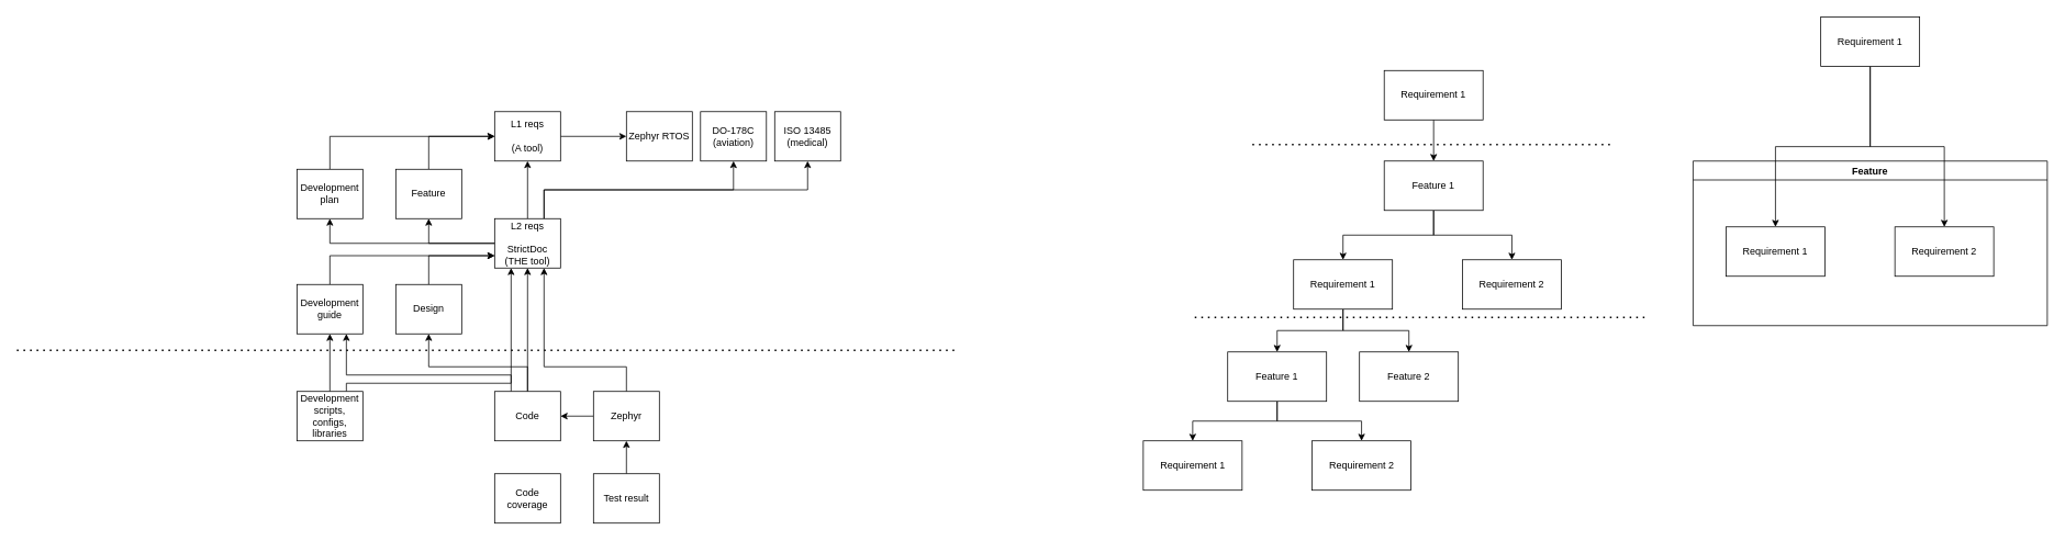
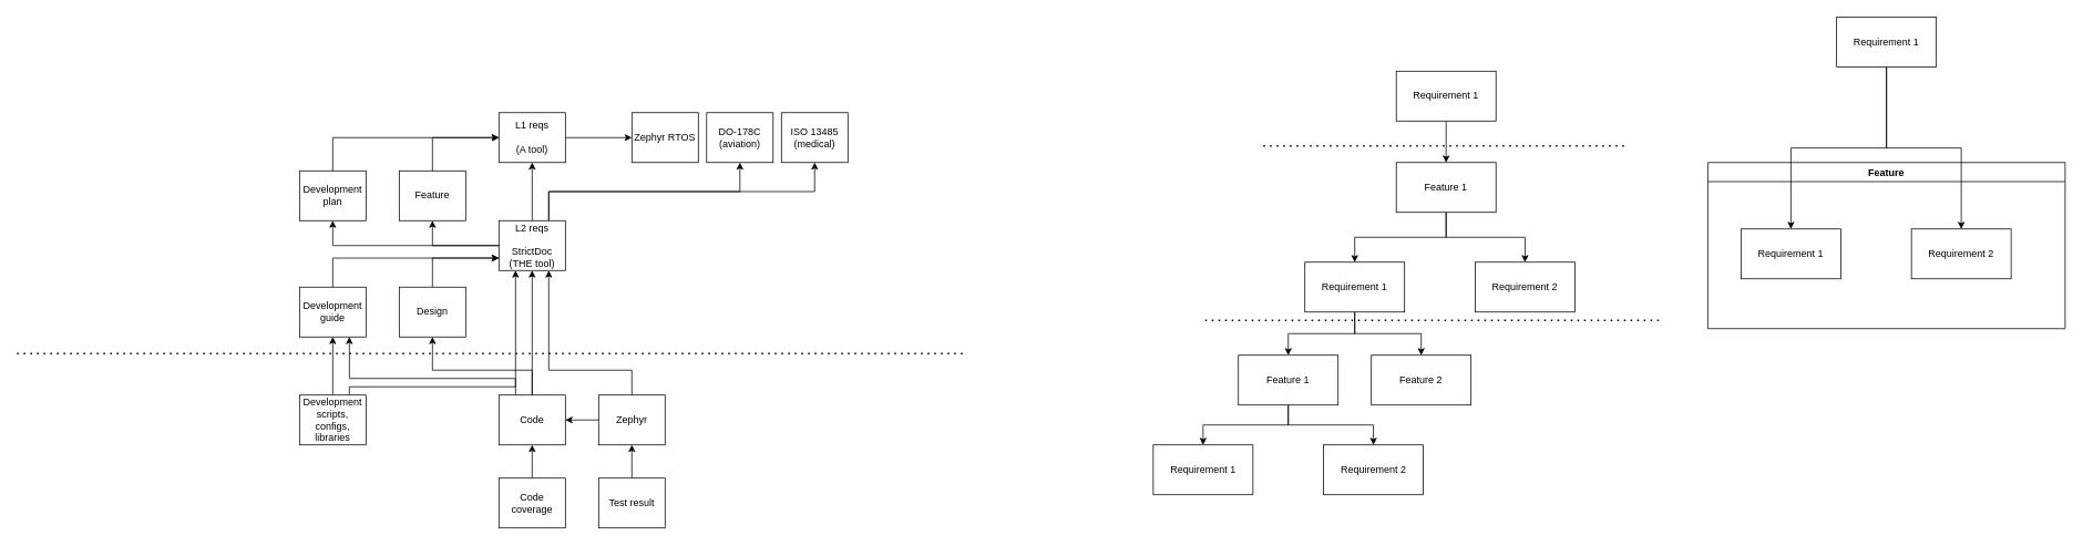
+ <mxCell id="58" style="edgeStyle=orthogonalEdgeStyle;rounded=0;orthogonalLoop=1;jettySize=auto;html=1;exitX=0.5;exitY=0;exitDx=0;exitDy=0;entryX=0.5;entryY=1;entryDx=0;entryDy=0;" parent="26" source="59" target="38" edge="1"><mxGeometry relative="1" as="geometry" /></mxCell>
